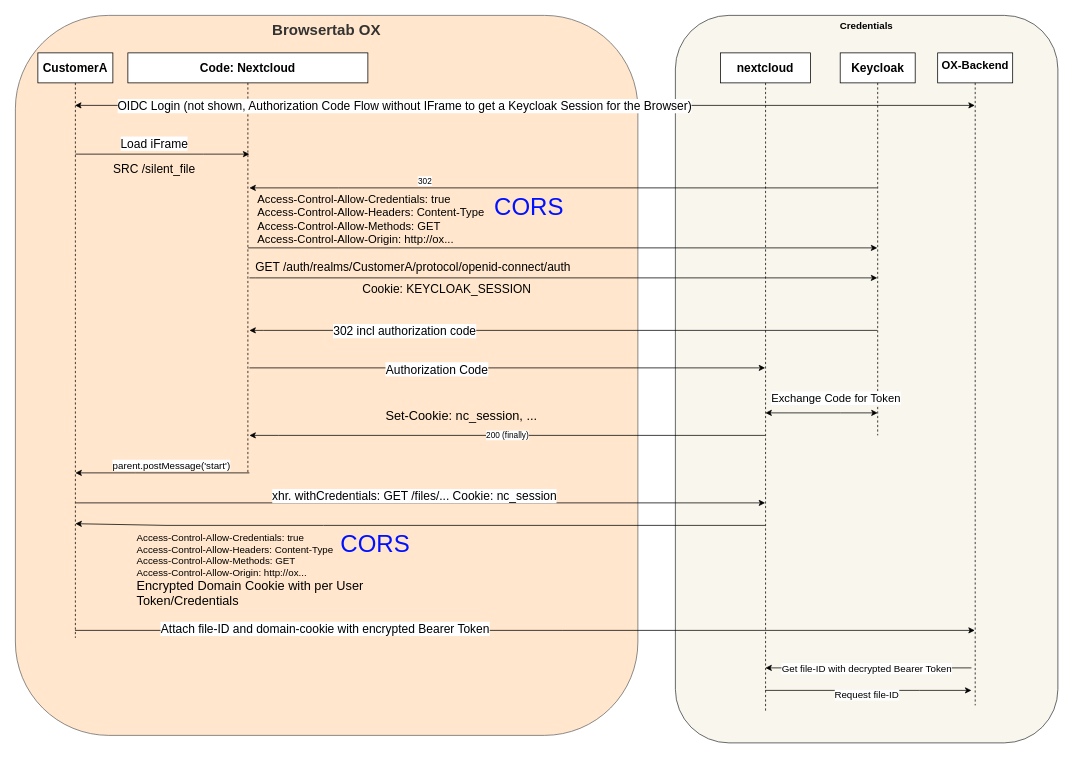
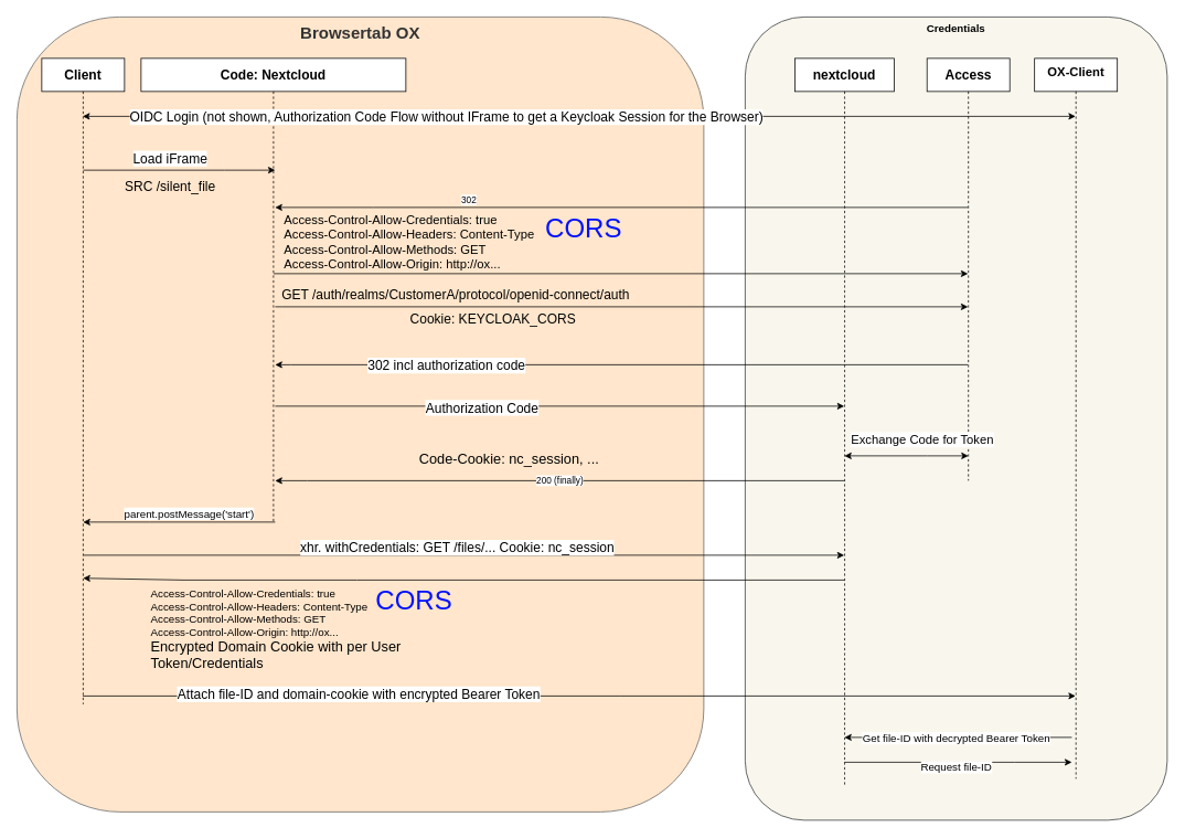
- <mxCell id="31" value="&lt;font style=&quot;font-size: 15px;&quot;&gt;OX-Backend&lt;br&gt;&lt;/font&gt;" style="shape=umlLifeline;perimeter=lifelinePerimeter;whiteSpace=wrap;html=1;container=1;collapsible=0;recursiveResize=0;outlineConnect=0;fontSize=16;align=center;verticalAlign=top;fontStyle=1;size=40;" parent="1" vertex="1"><mxGeometry x="1249.75" y="70" width="100" height="870" as="geometry" /></mxCell>
+ <mxCell id="31" value="&lt;font style=&quot;font-size: 15px;&quot;&gt;OX-Client&lt;br&gt;&lt;/font&gt;" style="shape=umlLifeline;perimeter=lifelinePerimeter;whiteSpace=wrap;html=1;container=1;collapsible=0;recursiveResize=0;outlineConnect=0;fontSize=16;align=center;verticalAlign=top;fontStyle=1;size=40;" parent="1" vertex="1"><mxGeometry x="1249.75" y="70" width="100" height="870" as="geometry" /></mxCell>
- <mxCell id="8" value="CustomerA" style="shape=umlLifeline;perimeter=lifelinePerimeter;whiteSpace=wrap;html=1;container=1;collapsible=0;recursiveResize=0;outlineConnect=0;fontSize=16;fontStyle=1" parent="1" vertex="1"><mxGeometry x="50" y="70" width="100" height="780" as="geometry" /></mxCell>
+ <mxCell id="8" value="Client" style="shape=umlLifeline;perimeter=lifelinePerimeter;whiteSpace=wrap;html=1;container=1;collapsible=0;recursiveResize=0;outlineConnect=0;fontSize=16;fontStyle=1" parent="1" vertex="1"><mxGeometry x="50" y="70" width="100" height="780" as="geometry" /></mxCell>
- <mxCell id="17" value="Keycloak" style="shape=umlLifeline;perimeter=lifelinePerimeter;whiteSpace=wrap;html=1;container=1;collapsible=0;recursiveResize=0;outlineConnect=0;fontSize=16;fontStyle=1" parent="1" vertex="1"><mxGeometry x="1119.75" y="70" width="100" height="510" as="geometry" /></mxCell>
+ <mxCell id="17" value="Access" style="shape=umlLifeline;perimeter=lifelinePerimeter;whiteSpace=wrap;html=1;container=1;collapsible=0;recursiveResize=0;outlineConnect=0;fontSize=16;fontStyle=1" parent="1" vertex="1"><mxGeometry x="1119.75" y="70" width="100" height="510" as="geometry" /></mxCell>
- <mxCell id="22" value="Cookie: KEYCLOAK_SESSION" style="text;html=1;align=center;verticalAlign=middle;resizable=0;points=[];autosize=1;strokeColor=none;fillColor=none;fontSize=16;" parent="1" vertex="1"><mxGeometry x="470" y="370" width="250" height="30" as="geometry" /></mxCell>
+ <mxCell id="22" value="Cookie: KEYCLOAK_CORS" style="text;html=1;align=center;verticalAlign=middle;resizable=0;points=[];autosize=1;strokeColor=none;fillColor=none;fontSize=16;" parent="1" vertex="1"><mxGeometry x="470" y="370" width="250" height="30" as="geometry" /></mxCell>
- <mxCell id="27" value="&lt;font style=&quot;font-size: 17px&quot;&gt;Set-Cookie: nc_session, ...&lt;br&gt;&lt;br&gt;&lt;/font&gt;" style="text;html=1;strokeColor=none;fillColor=none;align=center;verticalAlign=middle;whiteSpace=wrap;rounded=0;fontSize=13;" parent="1" vertex="1"><mxGeometry x="380" y="550" width="470" height="30" as="geometry" /></mxCell>
+ <mxCell id="27" value="&lt;font style=&quot;font-size: 17px&quot;&gt;Code-Cookie: nc_session, ...&lt;br&gt;&lt;br&gt;&lt;/font&gt;" style="text;html=1;strokeColor=none;fillColor=none;align=center;verticalAlign=middle;whiteSpace=wrap;rounded=0;fontSize=13;" parent="1" vertex="1"><mxGeometry x="380" y="550" width="470" height="30" as="geometry" /></mxCell>
